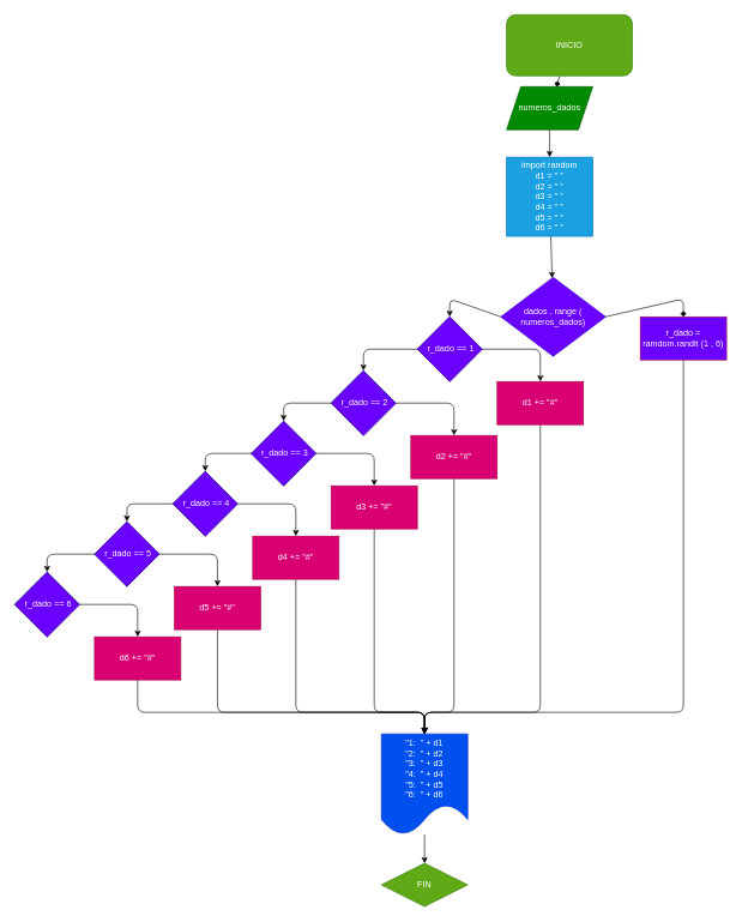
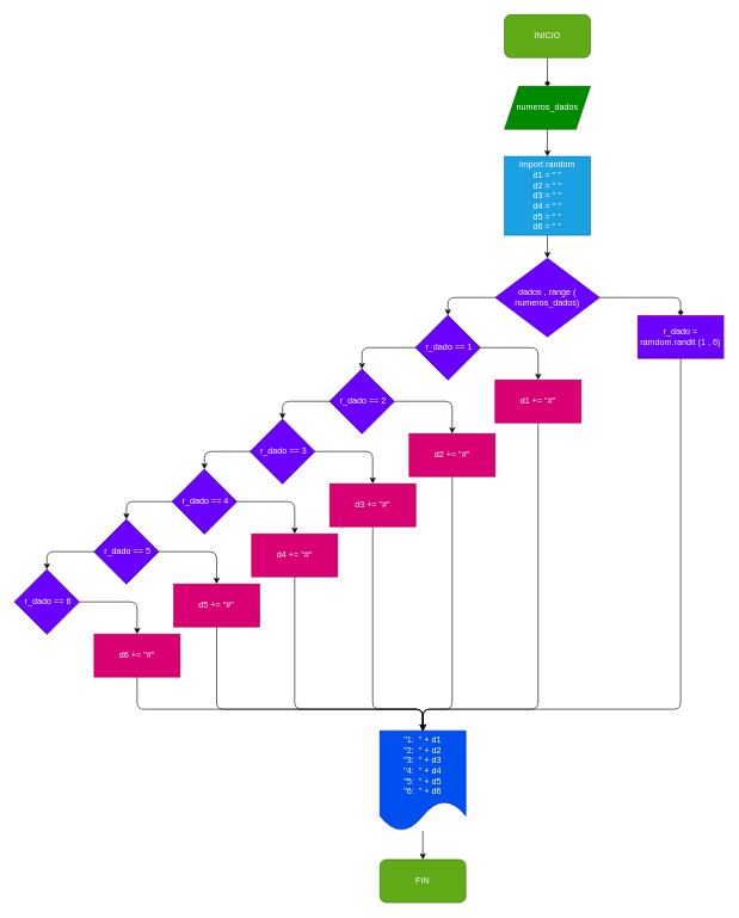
- <mxCell id="3" value="INICIO" style="rounded=1;whiteSpace=wrap;html=1;fillColor=#60a917;fontColor=#ffffff;strokeColor=#2D7600;" vertex="1" parent="1"><mxGeometry x="704" y="20" width="175" height="85" as="geometry" /></mxCell>
+ <mxCell id="3" value="INICIO" style="rounded=1;whiteSpace=wrap;html=1;fillColor=#60a917;fontColor=#ffffff;strokeColor=#2D7600;" vertex="1" parent="1"><mxGeometry x="704" y="20" width="120" height="60" as="geometry" /></mxCell>
- <mxCell id="10" value="dados , range ( numeros_dados)" style="rhombus;whiteSpace=wrap;html=1;fillColor=#6a00ff;fontColor=#ffffff;strokeColor=#3700CC;" vertex="1" parent="1"><mxGeometry x="696" y="385" width="146" height="110" as="geometry" /></mxCell>
+ <mxCell id="10" value="dados , range ( numeros_dados)" style="rhombus;whiteSpace=wrap;html=1;fillColor=#6a00ff;fontColor=#ffffff;strokeColor=#3700CC;" vertex="1" parent="1"><mxGeometry x="691" y="360" width="146" height="110" as="geometry" /></mxCell>
- <mxCell id="44" value="FIN" style="rhombus;whiteSpace=wrap;html=1;fillColor=#60a917;fontColor=#ffffff;strokeColor=#2D7600;" vertex="1" parent="1"><mxGeometry x="530" y="1200" width="120" height="60" as="geometry" /></mxCell>
+ <mxCell id="44" value="FIN" style="rounded=1;whiteSpace=wrap;html=1;fillColor=#60a917;fontColor=#ffffff;strokeColor=#2D7600;" vertex="1" parent="1"><mxGeometry x="530" y="1200" width="120" height="60" as="geometry" /></mxCell>
